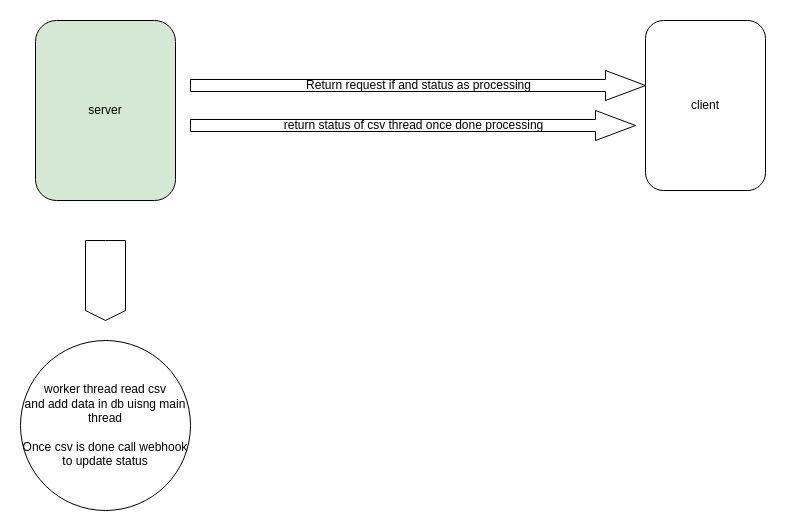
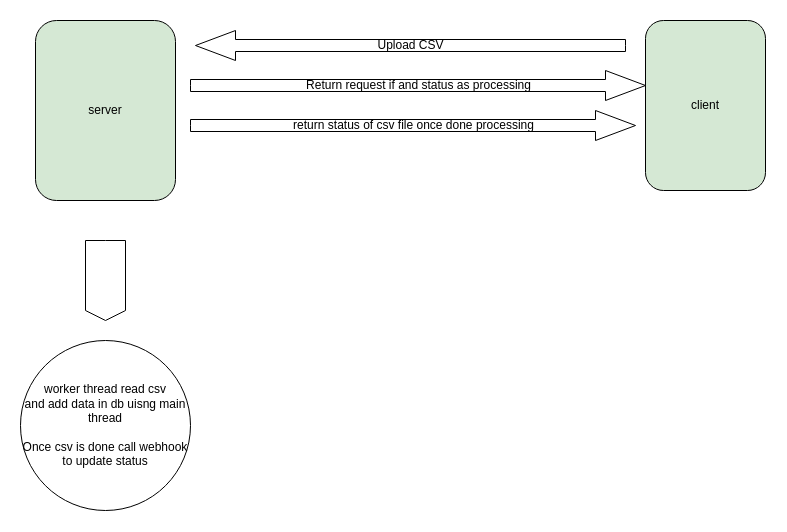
+ <mxCell id="4" value="Upload CSV" style="html=1;shadow=0;dashed=0;align=center;verticalAlign=middle;shape=mxgraph.arrows2.arrow;dy=0.6;dx=40;flipH=1;notch=0;" vertex="1" parent="1"><mxGeometry x="195" y="30" width="430" height="30" as="geometry" /></mxCell>
- <mxCell id="3" value="client" style="rounded=1;whiteSpace=wrap;html=1;" vertex="1" parent="1"><mxGeometry x="645" y="20" width="120" height="170" as="geometry" /></mxCell>
+ <mxCell id="3" value="client" style="rounded=1;whiteSpace=wrap;html=1;fillColor=#d5e8d4;" vertex="1" parent="1"><mxGeometry x="645" y="20" width="120" height="170" as="geometry" /></mxCell>
- <mxCell id="8" value="return status of csv thread once done processing" style="html=1;shadow=0;dashed=0;align=center;verticalAlign=middle;shape=mxgraph.arrows2.arrow;dy=0.6;dx=40;notch=0;" vertex="1" parent="1"><mxGeometry x="190" y="110" width="445" height="30" as="geometry" /></mxCell>
+ <mxCell id="8" value="return status of csv file once done processing" style="html=1;shadow=0;dashed=0;align=center;verticalAlign=middle;shape=mxgraph.arrows2.arrow;dy=0.6;dx=40;notch=0;" vertex="1" parent="1"><mxGeometry x="190" y="110" width="445" height="30" as="geometry" /></mxCell>
